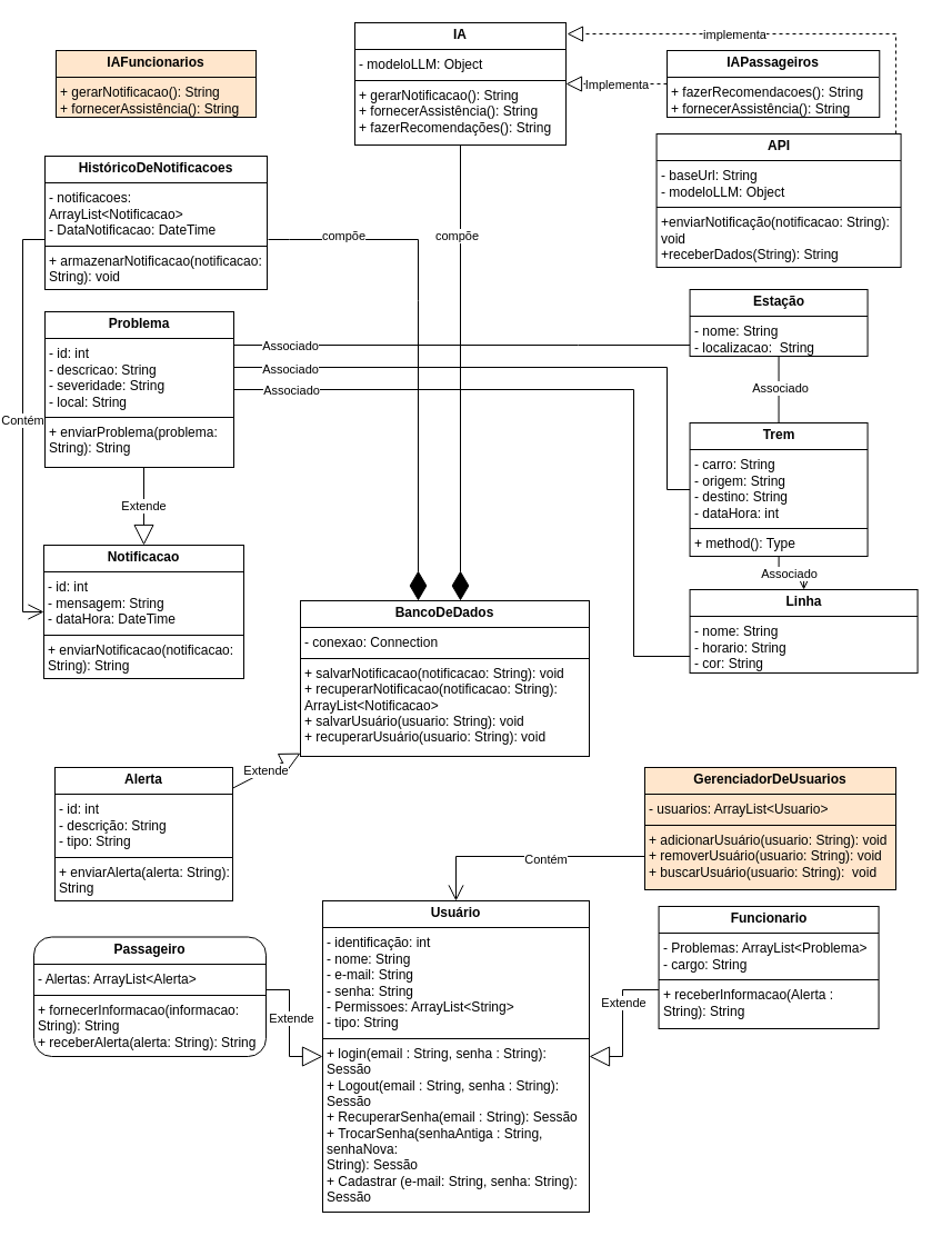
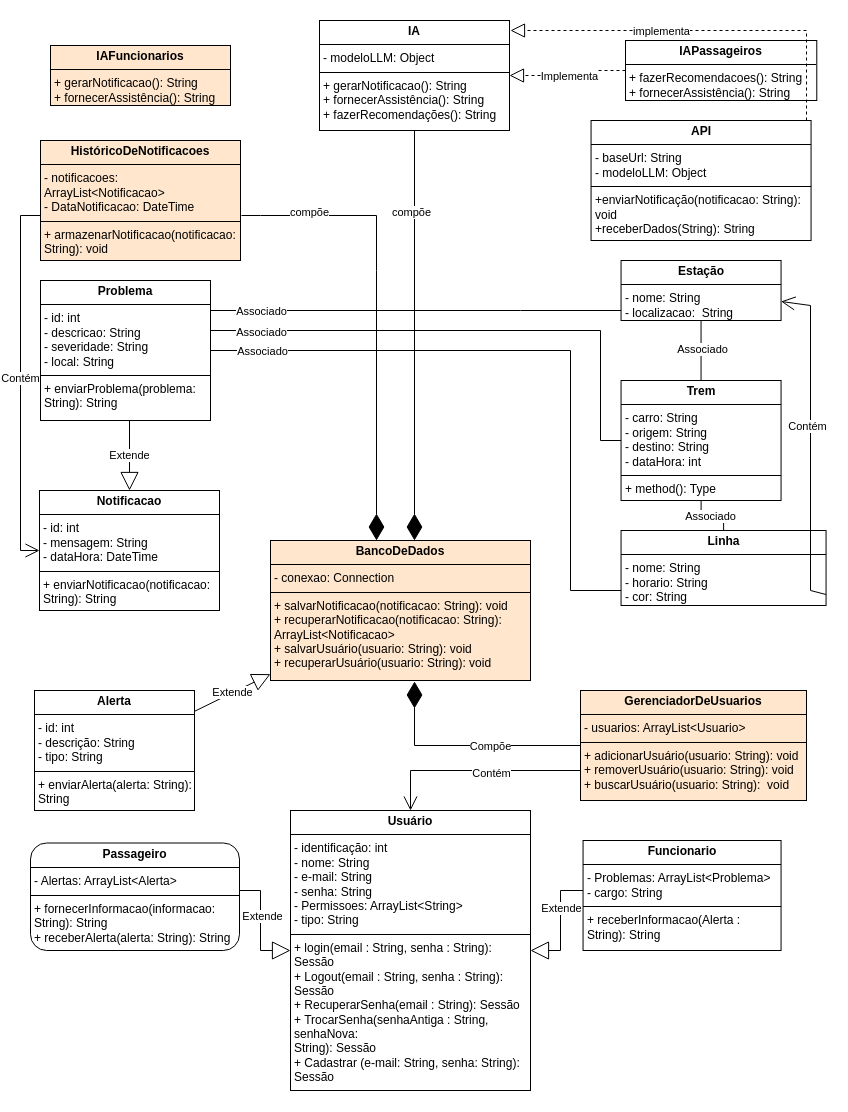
- <mxCell id="14" value="&lt;p style=&quot;margin:0px;margin-top:4px;text-align:center;&quot;&gt;&lt;b&gt;IAPassageiros&lt;/b&gt;&lt;/p&gt;&lt;hr size=&quot;1&quot; style=&quot;border-style:solid;&quot;&gt;&lt;p style=&quot;margin: 0px 0px 0px 4px;&quot;&gt;&lt;font style=&quot;vertical-align: inherit;&quot;&gt;+ fazerRecomendacoes(): String&lt;/font&gt;&lt;/p&gt;&lt;p style=&quot;margin: 0px 0px 0px 4px;&quot;&gt;&lt;font style=&quot;vertical-align: inherit;&quot;&gt;+ fornecerAssistência(): String&lt;/font&gt;&lt;/p&gt;" style="verticalAlign=top;align=left;overflow=fill;html=1;whiteSpace=wrap;" parent="1" vertex="1"><mxGeometry x="600" y="45" width="191.28" height="60" as="geometry" /></mxCell>
+ <mxCell id="14" value="&lt;p style=&quot;margin:0px;margin-top:4px;text-align:center;&quot;&gt;&lt;b&gt;IAPassageiros&lt;/b&gt;&lt;/p&gt;&lt;hr size=&quot;1&quot; style=&quot;border-style:solid;&quot;&gt;&lt;p style=&quot;margin: 0px 0px 0px 4px;&quot;&gt;&lt;font style=&quot;vertical-align: inherit;&quot;&gt;+ fazerRecomendacoes(): String&lt;/font&gt;&lt;/p&gt;&lt;p style=&quot;margin: 0px 0px 0px 4px;&quot;&gt;&lt;font style=&quot;vertical-align: inherit;&quot;&gt;+ fornecerAssistência(): String&lt;/font&gt;&lt;/p&gt;" style="verticalAlign=top;align=left;overflow=fill;html=1;whiteSpace=wrap;" parent="1" vertex="1"><mxGeometry x="625" y="40" width="191.28" height="60" as="geometry" /></mxCell>
- <mxCell id="19" value="&lt;p style=&quot;margin:0px;margin-top:4px;text-align:center;&quot;&gt;&lt;b&gt;HistóricoDeNotificacoes&lt;/b&gt;&lt;br&gt;&lt;/p&gt;&lt;hr size=&quot;1&quot; style=&quot;border-style:solid;&quot;&gt;&lt;p style=&quot;margin:0px;margin-left:4px;&quot;&gt;- notificacoes: ArrayList&amp;lt;Notificacao&amp;gt;&lt;br&gt;&lt;/p&gt;&lt;p style=&quot;margin:0px;margin-left:4px;&quot;&gt;- DataNotificacao: DateTime&lt;/p&gt;&lt;hr size=&quot;1&quot; style=&quot;border-style:solid;&quot;&gt;&lt;p style=&quot;margin: 0px 0px 0px 4px;&quot;&gt;+ armazenarNotificacao(notificacao: String): void&lt;br&gt;&lt;/p&gt;" style="verticalAlign=top;align=left;overflow=fill;html=1;whiteSpace=wrap;" parent="1" vertex="1"><mxGeometry x="40" y="140" width="200" height="120" as="geometry" /></mxCell>
+ <mxCell id="19" value="&lt;p style=&quot;margin:0px;margin-top:4px;text-align:center;&quot;&gt;&lt;b&gt;HistóricoDeNotificacoes&lt;/b&gt;&lt;br&gt;&lt;/p&gt;&lt;hr size=&quot;1&quot; style=&quot;border-style:solid;&quot;&gt;&lt;p style=&quot;margin:0px;margin-left:4px;&quot;&gt;- notificacoes: ArrayList&amp;lt;Notificacao&amp;gt;&lt;br&gt;&lt;/p&gt;&lt;p style=&quot;margin:0px;margin-left:4px;&quot;&gt;- DataNotificacao: DateTime&lt;/p&gt;&lt;hr size=&quot;1&quot; style=&quot;border-style:solid;&quot;&gt;&lt;p style=&quot;margin: 0px 0px 0px 4px;&quot;&gt;+ armazenarNotificacao(notificacao: String): void&lt;br&gt;&lt;/p&gt;" style="verticalAlign=top;align=left;overflow=fill;html=1;whiteSpace=wrap;fillColor=#ffe6cc;" parent="1" vertex="1"><mxGeometry x="40" y="140" width="200" height="120" as="geometry" /></mxCell>
+ <mxCell id="24" value="" style="endArrow=open;endFill=1;endSize=12;html=1;rounded=0;" edge="1" parent="1" source="23" target="22"><mxGeometry width="160" relative="1" as="geometry"><mxPoint x="787" y="592" as="sourcePoint" /><mxPoint x="774.56" y="319.995" as="targetPoint" /><Array as="points"><mxPoint x="810" y="590" /><mxPoint x="810" y="305" /></Array></mxGeometry></mxCell>
+ <mxCell id="25" value="Contém" style="edgeLabel;html=1;align=center;verticalAlign=middle;resizable=0;points=[];rotation=0;" vertex="1" connectable="0" parent="24"><mxGeometry x="0.226" relative="1" as="geometry"><mxPoint x="-4" y="22" as="offset" /></mxGeometry></mxCell>
- <mxCell id="46" value="" style="endArrow=open;html=1;edgeStyle=orthogonalEdgeStyle;rounded=0;" edge="1" parent="1" source="21" target="23"><mxGeometry relative="1" as="geometry"><mxPoint x="591.56" y="530" as="sourcePoint" /><mxPoint x="751.56" y="530" as="targetPoint" /></mxGeometry></mxCell>
+ <mxCell id="46" value="" style="endArrow=none;html=1;edgeStyle=orthogonalEdgeStyle;rounded=0;" edge="1" parent="1" source="21" target="23"><mxGeometry relative="1" as="geometry"><mxPoint x="591.56" y="530" as="sourcePoint" /><mxPoint x="751.56" y="530" as="targetPoint" /></mxGeometry></mxCell>
- <mxCell id="16" value="&lt;p style=&quot;margin:0px;margin-top:4px;text-align:center;&quot;&gt;&lt;b&gt;BancoDeDados&lt;/b&gt;&lt;/p&gt;&lt;hr size=&quot;1&quot; style=&quot;border-style:solid;&quot;&gt;&lt;p style=&quot;margin:0px;margin-left:4px;&quot;&gt;&lt;font style=&quot;vertical-align: inherit;&quot;&gt;&lt;font style=&quot;vertical-align: inherit;&quot;&gt;&lt;font style=&quot;vertical-align: inherit;&quot;&gt;&lt;font style=&quot;vertical-align: inherit;&quot;&gt;- conexao: Connection&lt;/font&gt;&lt;/font&gt;&lt;/font&gt;&lt;/font&gt;&lt;/p&gt;&lt;hr size=&quot;1&quot; style=&quot;border-style:solid;&quot;&gt;&lt;p style=&quot;margin: 0px 0px 0px 4px;&quot;&gt;&lt;font style=&quot;vertical-align: inherit;&quot;&gt;+ salvarNotificacao(notificacao: String): void&lt;/font&gt;&lt;br&gt;&lt;/p&gt;&lt;p style=&quot;margin: 0px 0px 0px 4px;&quot;&gt;&lt;font style=&quot;vertical-align: inherit;&quot;&gt;+ recuperarNotificacao(notificacao: String): ArrayList&amp;lt;Notificacao&amp;gt;&lt;/font&gt;&lt;br&gt;&lt;/p&gt;&lt;p style=&quot;margin: 0px 0px 0px 4px;&quot;&gt;&lt;font style=&quot;vertical-align: inherit;&quot;&gt;+ salvarUsuário(usuario: String): void&lt;/font&gt;&lt;br&gt;&lt;/p&gt;&lt;p style=&quot;margin: 0px 0px 0px 4px;&quot;&gt;&lt;font style=&quot;vertical-align: inherit;&quot;&gt;+ recuperarUsuário(usuario: String): void&lt;/font&gt;&lt;/p&gt;" style="verticalAlign=top;align=left;overflow=fill;html=1;whiteSpace=wrap;" parent="1" vertex="1"><mxGeometry x="270" y="540" width="260" height="140" as="geometry" /></mxCell>
+ <mxCell id="16" value="&lt;p style=&quot;margin:0px;margin-top:4px;text-align:center;&quot;&gt;&lt;b&gt;BancoDeDados&lt;/b&gt;&lt;/p&gt;&lt;hr size=&quot;1&quot; style=&quot;border-style:solid;&quot;&gt;&lt;p style=&quot;margin:0px;margin-left:4px;&quot;&gt;&lt;font style=&quot;vertical-align: inherit;&quot;&gt;&lt;font style=&quot;vertical-align: inherit;&quot;&gt;&lt;font style=&quot;vertical-align: inherit;&quot;&gt;&lt;font style=&quot;vertical-align: inherit;&quot;&gt;- conexao: Connection&lt;/font&gt;&lt;/font&gt;&lt;/font&gt;&lt;/font&gt;&lt;/p&gt;&lt;hr size=&quot;1&quot; style=&quot;border-style:solid;&quot;&gt;&lt;p style=&quot;margin: 0px 0px 0px 4px;&quot;&gt;&lt;font style=&quot;vertical-align: inherit;&quot;&gt;+ salvarNotificacao(notificacao: String): void&lt;/font&gt;&lt;br&gt;&lt;/p&gt;&lt;p style=&quot;margin: 0px 0px 0px 4px;&quot;&gt;&lt;font style=&quot;vertical-align: inherit;&quot;&gt;+ recuperarNotificacao(notificacao: String): ArrayList&amp;lt;Notificacao&amp;gt;&lt;/font&gt;&lt;br&gt;&lt;/p&gt;&lt;p style=&quot;margin: 0px 0px 0px 4px;&quot;&gt;&lt;font style=&quot;vertical-align: inherit;&quot;&gt;+ salvarUsuário(usuario: String): void&lt;/font&gt;&lt;br&gt;&lt;/p&gt;&lt;p style=&quot;margin: 0px 0px 0px 4px;&quot;&gt;&lt;font style=&quot;vertical-align: inherit;&quot;&gt;+ recuperarUsuário(usuario: String): void&lt;/font&gt;&lt;/p&gt;" style="verticalAlign=top;align=left;overflow=fill;html=1;whiteSpace=wrap;fillColor=#ffe6cc;" parent="1" vertex="1"><mxGeometry x="270" y="540" width="260" height="140" as="geometry" /></mxCell>
+ <mxCell id="28" value="" style="endArrow=diamondThin;endFill=1;endSize=24;html=1;rounded=0;entryX=0.554;entryY=1.007;entryDx=0;entryDy=0;entryPerimeter=0;" edge="1" parent="1" source="20" target="16"><mxGeometry width="160" relative="1" as="geometry"><mxPoint x="600" y="225" as="sourcePoint" /><mxPoint x="410" y="710" as="targetPoint" /><Array as="points"><mxPoint x="414" y="745" /></Array></mxGeometry></mxCell>
+ <mxCell id="29" value="Compõe" style="edgeLabel;html=1;align=center;verticalAlign=middle;resizable=0;points=[];" vertex="1" connectable="0" parent="28"><mxGeometry x="-0.328" y="1" relative="1" as="geometry"><mxPoint x="-14" y="-1" as="offset" /></mxGeometry></mxCell>
- <mxCell id="9" value="&lt;p style=&quot;margin:0px;margin-top:4px;text-align:center;&quot;&gt;&lt;b&gt;&lt;font style=&quot;vertical-align: inherit;&quot;&gt;&lt;font style=&quot;vertical-align: inherit;&quot;&gt;&lt;font style=&quot;vertical-align: inherit;&quot;&gt;&lt;font style=&quot;vertical-align: inherit;&quot;&gt;Alerta&lt;/font&gt;&lt;/font&gt;&lt;/font&gt;&lt;/font&gt;&lt;/b&gt;&lt;/p&gt;&lt;hr size=&quot;1&quot; style=&quot;border-style:solid;&quot;&gt;&lt;p style=&quot;margin:0px;margin-left:4px;&quot;&gt;&lt;font style=&quot;vertical-align: inherit;&quot;&gt;&lt;font style=&quot;vertical-align: inherit;&quot;&gt;&lt;font style=&quot;vertical-align: inherit;&quot;&gt;&lt;font style=&quot;vertical-align: inherit;&quot;&gt;- id: int&lt;/font&gt;&lt;/font&gt;&lt;/font&gt;&lt;/font&gt;&lt;/p&gt;&lt;p style=&quot;margin:0px;margin-left:4px;&quot;&gt;&lt;font style=&quot;vertical-align: inherit;&quot;&gt;&lt;font style=&quot;vertical-align: inherit;&quot;&gt;&lt;font style=&quot;vertical-align: inherit;&quot;&gt;&lt;font style=&quot;vertical-align: inherit;&quot;&gt;&lt;font style=&quot;vertical-align: inherit;&quot;&gt;&lt;font style=&quot;vertical-align: inherit;&quot;&gt;- descrição: String&lt;/font&gt;&lt;/font&gt;&lt;/font&gt;&lt;/font&gt;&lt;/font&gt;&lt;/font&gt;&lt;/p&gt;&lt;p style=&quot;margin:0px;margin-left:4px;&quot;&gt;&lt;font style=&quot;vertical-align: inherit;&quot;&gt;&lt;font style=&quot;vertical-align: inherit;&quot;&gt;&lt;font style=&quot;vertical-align: inherit;&quot;&gt;&lt;font style=&quot;vertical-align: inherit;&quot;&gt;&lt;font style=&quot;vertical-align: inherit;&quot;&gt;&lt;font style=&quot;vertical-align: inherit;&quot;&gt;&lt;font style=&quot;vertical-align: inherit;&quot;&gt;&lt;font style=&quot;vertical-align: inherit;&quot;&gt;- tipo: String&lt;/font&gt;&lt;/font&gt;&lt;/font&gt;&lt;/font&gt;&lt;/font&gt;&lt;/font&gt;&lt;/font&gt;&lt;/font&gt;&lt;/p&gt;&lt;hr size=&quot;1&quot; style=&quot;border-style:solid;&quot;&gt;&lt;p style=&quot;margin:0px;margin-left:4px;&quot;&gt;+ enviarAlerta(alerta: String): String&lt;br&gt;&lt;/p&gt;" style="verticalAlign=top;align=left;overflow=fill;html=1;whiteSpace=wrap;" parent="1" vertex="1"><mxGeometry x="49" y="690" width="160" height="120" as="geometry" /></mxCell>
+ <mxCell id="9" value="&lt;p style=&quot;margin:0px;margin-top:4px;text-align:center;&quot;&gt;&lt;b&gt;&lt;font style=&quot;vertical-align: inherit;&quot;&gt;&lt;font style=&quot;vertical-align: inherit;&quot;&gt;&lt;font style=&quot;vertical-align: inherit;&quot;&gt;&lt;font style=&quot;vertical-align: inherit;&quot;&gt;Alerta&lt;/font&gt;&lt;/font&gt;&lt;/font&gt;&lt;/font&gt;&lt;/b&gt;&lt;/p&gt;&lt;hr size=&quot;1&quot; style=&quot;border-style:solid;&quot;&gt;&lt;p style=&quot;margin:0px;margin-left:4px;&quot;&gt;&lt;font style=&quot;vertical-align: inherit;&quot;&gt;&lt;font style=&quot;vertical-align: inherit;&quot;&gt;&lt;font style=&quot;vertical-align: inherit;&quot;&gt;&lt;font style=&quot;vertical-align: inherit;&quot;&gt;- id: int&lt;/font&gt;&lt;/font&gt;&lt;/font&gt;&lt;/font&gt;&lt;/p&gt;&lt;p style=&quot;margin:0px;margin-left:4px;&quot;&gt;&lt;font style=&quot;vertical-align: inherit;&quot;&gt;&lt;font style=&quot;vertical-align: inherit;&quot;&gt;&lt;font style=&quot;vertical-align: inherit;&quot;&gt;&lt;font style=&quot;vertical-align: inherit;&quot;&gt;&lt;font style=&quot;vertical-align: inherit;&quot;&gt;&lt;font style=&quot;vertical-align: inherit;&quot;&gt;- descrição: String&lt;/font&gt;&lt;/font&gt;&lt;/font&gt;&lt;/font&gt;&lt;/font&gt;&lt;/font&gt;&lt;/p&gt;&lt;p style=&quot;margin:0px;margin-left:4px;&quot;&gt;&lt;font style=&quot;vertical-align: inherit;&quot;&gt;&lt;font style=&quot;vertical-align: inherit;&quot;&gt;&lt;font style=&quot;vertical-align: inherit;&quot;&gt;&lt;font style=&quot;vertical-align: inherit;&quot;&gt;&lt;font style=&quot;vertical-align: inherit;&quot;&gt;&lt;font style=&quot;vertical-align: inherit;&quot;&gt;&lt;font style=&quot;vertical-align: inherit;&quot;&gt;&lt;font style=&quot;vertical-align: inherit;&quot;&gt;- tipo: String&lt;/font&gt;&lt;/font&gt;&lt;/font&gt;&lt;/font&gt;&lt;/font&gt;&lt;/font&gt;&lt;/font&gt;&lt;/font&gt;&lt;/p&gt;&lt;hr size=&quot;1&quot; style=&quot;border-style:solid;&quot;&gt;&lt;p style=&quot;margin:0px;margin-left:4px;&quot;&gt;+ enviarAlerta(alerta: String): String&lt;br&gt;&lt;/p&gt;" style="verticalAlign=top;align=left;overflow=fill;html=1;whiteSpace=wrap;" parent="1" vertex="1"><mxGeometry x="34" y="690" width="160" height="120" as="geometry" /></mxCell>
- <mxCell id="8" value="&lt;p style=&quot;margin:0px;margin-top:4px;text-align:center;&quot;&gt;&lt;b&gt;&lt;font style=&quot;vertical-align: inherit;&quot;&gt;&lt;font style=&quot;vertical-align: inherit;&quot;&gt;Funcionario&lt;/font&gt;&lt;/font&gt;&lt;/b&gt;&lt;/p&gt;&lt;hr size=&quot;1&quot; style=&quot;border-style:solid;&quot;&gt;&lt;p style=&quot;margin:0px;margin-left:4px;&quot;&gt;&lt;font style=&quot;vertical-align: inherit;&quot;&gt;&lt;font style=&quot;vertical-align: inherit;&quot;&gt;&lt;font style=&quot;vertical-align: inherit;&quot;&gt;&lt;font style=&quot;vertical-align: inherit;&quot;&gt;&lt;font style=&quot;vertical-align: inherit;&quot;&gt;&lt;font style=&quot;vertical-align: inherit;&quot;&gt;&lt;font style=&quot;vertical-align: inherit;&quot;&gt;&lt;font style=&quot;vertical-align: inherit;&quot;&gt;&lt;font style=&quot;vertical-align: inherit;&quot;&gt;&lt;font style=&quot;vertical-align: inherit;&quot;&gt;&lt;font style=&quot;vertical-align: inherit;&quot;&gt;&lt;font style=&quot;vertical-align: inherit;&quot;&gt;&lt;font style=&quot;vertical-align: inherit;&quot;&gt;&lt;font style=&quot;vertical-align: inherit;&quot;&gt;- Problemas: ArrayList&amp;lt;Problema&amp;gt;&lt;/font&gt;&lt;/font&gt;&lt;/font&gt;&lt;/font&gt;&lt;/font&gt;&lt;/font&gt;&lt;/font&gt;&lt;/font&gt;&lt;/font&gt;&lt;/font&gt;&lt;/font&gt;&lt;/font&gt;&lt;/font&gt;&lt;/font&gt;&lt;/p&gt;&lt;p style=&quot;margin:0px;margin-left:4px;&quot;&gt;&lt;font style=&quot;vertical-align: inherit;&quot;&gt;&lt;font style=&quot;vertical-align: inherit;&quot;&gt;&lt;font style=&quot;vertical-align: inherit;&quot;&gt;&lt;font style=&quot;vertical-align: inherit;&quot;&gt;&lt;font style=&quot;vertical-align: inherit;&quot;&gt;&lt;font style=&quot;vertical-align: inherit;&quot;&gt;&lt;font style=&quot;vertical-align: inherit;&quot;&gt;&lt;font style=&quot;vertical-align: inherit;&quot;&gt;&lt;font style=&quot;vertical-align: inherit;&quot;&gt;&lt;font style=&quot;vertical-align: inherit;&quot;&gt;&lt;font style=&quot;vertical-align: inherit;&quot;&gt;&lt;font style=&quot;vertical-align: inherit;&quot;&gt;&lt;font style=&quot;vertical-align: inherit;&quot;&gt;&lt;font style=&quot;vertical-align: inherit;&quot;&gt;- cargo: String&lt;/font&gt;&lt;/font&gt;&lt;/font&gt;&lt;/font&gt;&lt;/font&gt;&lt;/font&gt;&lt;/font&gt;&lt;/font&gt;&lt;/font&gt;&lt;/font&gt;&lt;/font&gt;&lt;/font&gt;&lt;/font&gt;&lt;/font&gt;&lt;/p&gt;&lt;hr size=&quot;1&quot; style=&quot;border-style:solid;&quot;&gt;&lt;p style=&quot;margin:0px;margin-left:4px;&quot;&gt;+ receberInformacao(Alerta : String): String&lt;br&gt;&lt;/p&gt;" style="verticalAlign=top;align=left;overflow=fill;html=1;whiteSpace=wrap;" parent="1" vertex="1"><mxGeometry x="592.56" y="815" width="198" height="110" as="geometry" /></mxCell>
+ <mxCell id="8" value="&lt;p style=&quot;margin:0px;margin-top:4px;text-align:center;&quot;&gt;&lt;b&gt;&lt;font style=&quot;vertical-align: inherit;&quot;&gt;&lt;font style=&quot;vertical-align: inherit;&quot;&gt;Funcionario&lt;/font&gt;&lt;/font&gt;&lt;/b&gt;&lt;/p&gt;&lt;hr size=&quot;1&quot; style=&quot;border-style:solid;&quot;&gt;&lt;p style=&quot;margin:0px;margin-left:4px;&quot;&gt;&lt;font style=&quot;vertical-align: inherit;&quot;&gt;&lt;font style=&quot;vertical-align: inherit;&quot;&gt;&lt;font style=&quot;vertical-align: inherit;&quot;&gt;&lt;font style=&quot;vertical-align: inherit;&quot;&gt;&lt;font style=&quot;vertical-align: inherit;&quot;&gt;&lt;font style=&quot;vertical-align: inherit;&quot;&gt;&lt;font style=&quot;vertical-align: inherit;&quot;&gt;&lt;font style=&quot;vertical-align: inherit;&quot;&gt;&lt;font style=&quot;vertical-align: inherit;&quot;&gt;&lt;font style=&quot;vertical-align: inherit;&quot;&gt;&lt;font style=&quot;vertical-align: inherit;&quot;&gt;&lt;font style=&quot;vertical-align: inherit;&quot;&gt;&lt;font style=&quot;vertical-align: inherit;&quot;&gt;&lt;font style=&quot;vertical-align: inherit;&quot;&gt;- Problemas: ArrayList&amp;lt;Problema&amp;gt;&lt;/font&gt;&lt;/font&gt;&lt;/font&gt;&lt;/font&gt;&lt;/font&gt;&lt;/font&gt;&lt;/font&gt;&lt;/font&gt;&lt;/font&gt;&lt;/font&gt;&lt;/font&gt;&lt;/font&gt;&lt;/font&gt;&lt;/font&gt;&lt;/p&gt;&lt;p style=&quot;margin:0px;margin-left:4px;&quot;&gt;&lt;font style=&quot;vertical-align: inherit;&quot;&gt;&lt;font style=&quot;vertical-align: inherit;&quot;&gt;&lt;font style=&quot;vertical-align: inherit;&quot;&gt;&lt;font style=&quot;vertical-align: inherit;&quot;&gt;&lt;font style=&quot;vertical-align: inherit;&quot;&gt;&lt;font style=&quot;vertical-align: inherit;&quot;&gt;&lt;font style=&quot;vertical-align: inherit;&quot;&gt;&lt;font style=&quot;vertical-align: inherit;&quot;&gt;&lt;font style=&quot;vertical-align: inherit;&quot;&gt;&lt;font style=&quot;vertical-align: inherit;&quot;&gt;&lt;font style=&quot;vertical-align: inherit;&quot;&gt;&lt;font style=&quot;vertical-align: inherit;&quot;&gt;&lt;font style=&quot;vertical-align: inherit;&quot;&gt;&lt;font style=&quot;vertical-align: inherit;&quot;&gt;- cargo: String&lt;/font&gt;&lt;/font&gt;&lt;/font&gt;&lt;/font&gt;&lt;/font&gt;&lt;/font&gt;&lt;/font&gt;&lt;/font&gt;&lt;/font&gt;&lt;/font&gt;&lt;/font&gt;&lt;/font&gt;&lt;/font&gt;&lt;/font&gt;&lt;/p&gt;&lt;hr size=&quot;1&quot; style=&quot;border-style:solid;&quot;&gt;&lt;p style=&quot;margin:0px;margin-left:4px;&quot;&gt;+ receberInformacao(Alerta : String): String&lt;br&gt;&lt;/p&gt;" style="verticalAlign=top;align=left;overflow=fill;html=1;whiteSpace=wrap;" parent="1" vertex="1"><mxGeometry x="582.56" y="840" width="198" height="110" as="geometry" /></mxCell>
